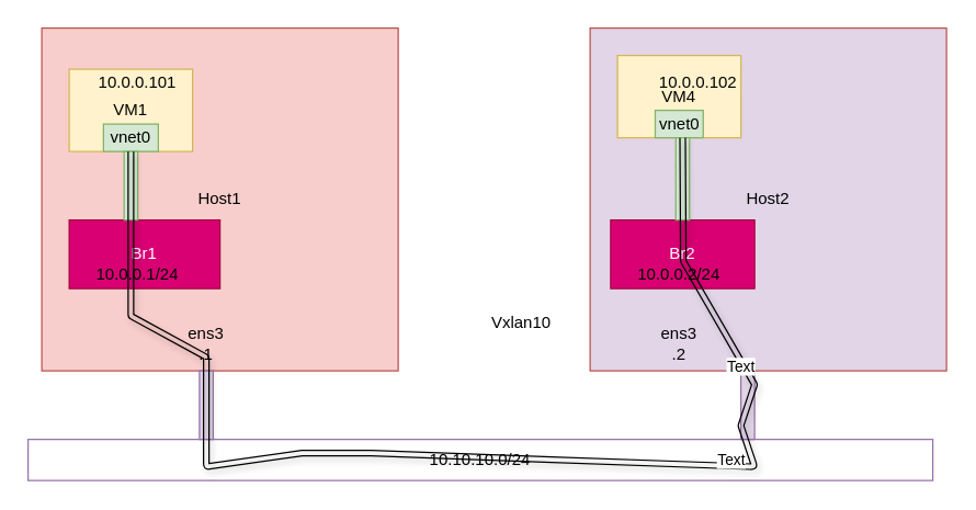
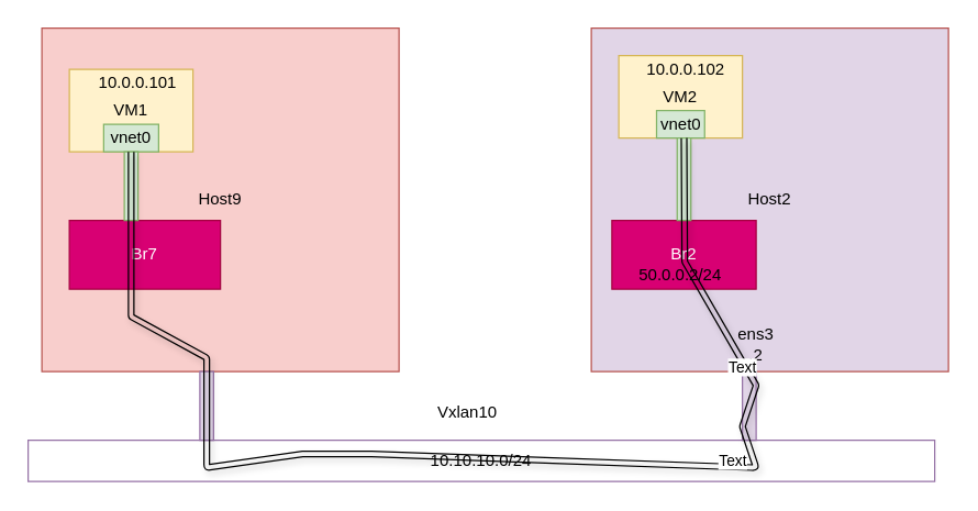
- <mxCell id="20" value="10.0.0.102" style="text;html=1;strokeColor=none;fillColor=none;align=center;verticalAlign=middle;whiteSpace=wrap;rounded=0;" vertex="1" parent="1"><mxGeometry x="488.5" y="50" width="40" height="20" as="geometry" /></mxCell>
+ <mxCell id="20" value="10.0.0.102" style="text;html=1;strokeColor=none;fillColor=none;align=center;verticalAlign=middle;whiteSpace=wrap;rounded=0;" vertex="1" parent="1"><mxGeometry x="478.5" y="40" width="40" height="20" as="geometry" /></mxCell>
- <mxCell id="5" value="VM4" style="rounded=0;whiteSpace=wrap;html=1;fillColor=#fff2cc;strokeColor=#d6b656;" vertex="1" parent="1"><mxGeometry x="450" y="40" width="90" height="60" as="geometry" /></mxCell>
+ <mxCell id="5" value="VM2" style="rounded=0;whiteSpace=wrap;html=1;fillColor=#fff2cc;strokeColor=#d6b656;" vertex="1" parent="1"><mxGeometry x="450" y="40" width="90" height="60" as="geometry" /></mxCell>
- <mxCell id="2" value="Host1" style="rounded=0;whiteSpace=wrap;html=1;fillColor=#f8cecc;strokeColor=#b85450;" vertex="1" parent="1"><mxGeometry x="30" y="20" width="260" height="250" as="geometry" /></mxCell>
+ <mxCell id="2" value="Host9" style="rounded=0;whiteSpace=wrap;html=1;fillColor=#f8cecc;strokeColor=#b85450;" vertex="1" parent="1"><mxGeometry x="30" y="20" width="260" height="250" as="geometry" /></mxCell>
- <mxCell id="13" value="Br1" style="rounded=0;whiteSpace=wrap;html=1;fillColor=#d80073;strokeColor=#A50040;fontColor=#ffffff;" vertex="1" parent="1"><mxGeometry x="50" y="160" width="110" height="50" as="geometry" /></mxCell>
+ <mxCell id="13" value="Br7" style="rounded=0;whiteSpace=wrap;html=1;fillColor=#d80073;strokeColor=#A50040;fontColor=#ffffff;" vertex="1" parent="1"><mxGeometry x="50" y="160" width="110" height="50" as="geometry" /></mxCell>
- <mxCell id="17" value="10.0.0.1/24" style="text;html=1;strokeColor=none;fillColor=none;align=center;verticalAlign=middle;whiteSpace=wrap;rounded=0;" vertex="1" parent="1"><mxGeometry x="80" y="190" width="40" height="20" as="geometry" /></mxCell>
- <mxCell id="18" value="10.0.0.2/24" style="text;html=1;strokeColor=none;fillColor=none;align=center;verticalAlign=middle;whiteSpace=wrap;rounded=0;" vertex="1" parent="1"><mxGeometry x="470" y="190" width="50" height="20" as="geometry" /></mxCell>
+ <mxCell id="18" value="50.0.0.2/24" style="text;html=1;strokeColor=none;fillColor=none;align=center;verticalAlign=middle;whiteSpace=wrap;rounded=0;" vertex="1" parent="1"><mxGeometry x="470" y="190" width="50" height="20" as="geometry" /></mxCell>
- <mxCell id="24" value="Vxlan10" style="text;html=1;strokeColor=none;fillColor=none;align=center;verticalAlign=middle;whiteSpace=wrap;rounded=0;" vertex="1" parent="1"><mxGeometry x="360" y="225" width="40" height="20" as="geometry" /></mxCell>
+ <mxCell id="24" value="Vxlan10" style="text;html=1;strokeColor=none;fillColor=none;align=center;verticalAlign=middle;whiteSpace=wrap;rounded=0;" vertex="1" parent="1"><mxGeometry x="320" y="290" width="40" height="20" as="geometry" /></mxCell>
- <mxCell id="7" value="ens3 .1" style="text;html=1;strokeColor=none;fillColor=none;align=center;verticalAlign=middle;whiteSpace=wrap;rounded=0;" vertex="1" parent="1"><mxGeometry x="130" y="240" width="40" height="20" as="geometry" /></mxCell>
- <mxCell id="8" value="ens3&lt;br&gt;.2" style="text;html=1;strokeColor=none;fillColor=none;align=center;verticalAlign=middle;whiteSpace=wrap;rounded=0;" vertex="1" parent="1"><mxGeometry x="475" y="240" width="40" height="20" as="geometry" /></mxCell>
+ <mxCell id="8" value="ens3&lt;br&gt;.2" style="text;html=1;strokeColor=none;fillColor=none;align=center;verticalAlign=middle;whiteSpace=wrap;rounded=0;" vertex="1" parent="1"><mxGeometry x="530" y="240" width="40" height="20" as="geometry" /></mxCell>
